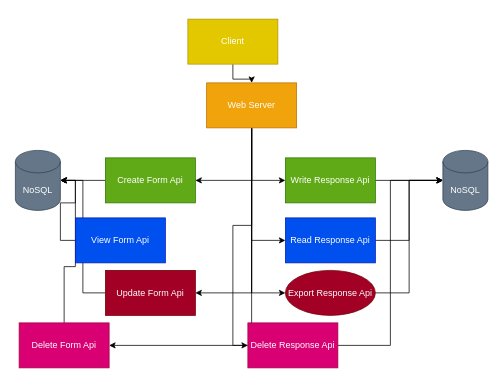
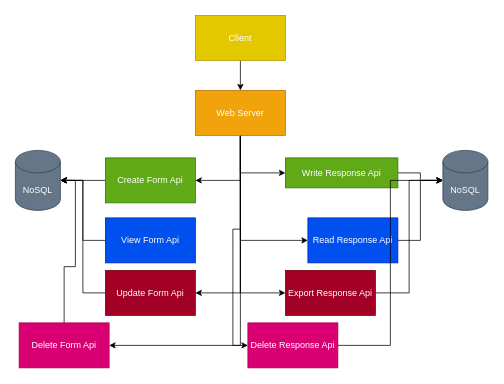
- <mxCell id="3" value="Client" style="rounded=0;whiteSpace=wrap;html=1;fillColor=#e3c800;strokeColor=#B09500;fontColor=#ffffff;" parent="1" vertex="1"><mxGeometry x="250" y="25" width="120" height="60" as="geometry" /></mxCell>
+ <mxCell id="3" value="Client" style="rounded=0;whiteSpace=wrap;html=1;fillColor=#e3c800;strokeColor=#B09500;fontColor=#ffffff;" parent="1" vertex="1"><mxGeometry x="260" y="20" width="120" height="60" as="geometry" /></mxCell>
- <mxCell id="11" value="Web Server&lt;br&gt;" style="rounded=0;whiteSpace=wrap;html=1;fillColor=#f0a30a;strokeColor=#BD7000;fontColor=#ffffff;" parent="1" vertex="1"><mxGeometry x="275" y="110" width="120" height="60" as="geometry" /></mxCell>
+ <mxCell id="11" value="Web Server&lt;br&gt;" style="rounded=0;whiteSpace=wrap;html=1;fillColor=#f0a30a;strokeColor=#BD7000;fontColor=#ffffff;" parent="1" vertex="1"><mxGeometry x="260" y="120" width="120" height="60" as="geometry" /></mxCell>
- <mxCell id="22" value="Write Response Api" style="rounded=0;whiteSpace=wrap;html=1;fillColor=#60a917;strokeColor=#2D7600;fontColor=#ffffff;" parent="1" vertex="1"><mxGeometry x="380" y="210" width="120" height="60" as="geometry" /></mxCell>
+ <mxCell id="22" value="Write Response Api" style="rounded=0;whiteSpace=wrap;html=1;fillColor=#60a917;strokeColor=#2D7600;fontColor=#ffffff;" parent="1" vertex="1"><mxGeometry x="380" y="210" width="150" height="40" as="geometry" /></mxCell>
- <mxCell id="30" value="View Form Api" style="rounded=0;whiteSpace=wrap;html=1;fillColor=#0050ef;strokeColor=#001DBC;fontColor=#ffffff;" vertex="1" parent="1"><mxGeometry x="100" y="290" width="120" height="60" as="geometry" /></mxCell>
+ <mxCell id="30" value="View Form Api" style="rounded=0;whiteSpace=wrap;html=1;fillColor=#0050ef;strokeColor=#001DBC;fontColor=#ffffff;" vertex="1" parent="1"><mxGeometry x="140" y="290" width="120" height="60" as="geometry" /></mxCell>
- <mxCell id="20" value="Read Response Api" style="rounded=0;whiteSpace=wrap;html=1;fillColor=#0050ef;strokeColor=#001DBC;fontColor=#ffffff;" parent="1" vertex="1"><mxGeometry x="380" y="290" width="120" height="60" as="geometry" /></mxCell>
+ <mxCell id="20" value="Read Response Api" style="rounded=0;whiteSpace=wrap;html=1;fillColor=#0050ef;strokeColor=#001DBC;fontColor=#ffffff;" parent="1" vertex="1"><mxGeometry x="410" y="290" width="120" height="60" as="geometry" /></mxCell>
- <mxCell id="26" value="Export Response Api" style="ellipse;whiteSpace=wrap;html=1;fillColor=#a20025;strokeColor=#6F0000;fontColor=#ffffff;" parent="1" vertex="1"><mxGeometry x="380" y="360" width="120" height="60" as="geometry" /></mxCell>
+ <mxCell id="26" value="Export Response Api" style="rounded=0;whiteSpace=wrap;html=1;fillColor=#a20025;strokeColor=#6F0000;fontColor=#ffffff;" parent="1" vertex="1"><mxGeometry x="380" y="360" width="120" height="60" as="geometry" /></mxCell>
